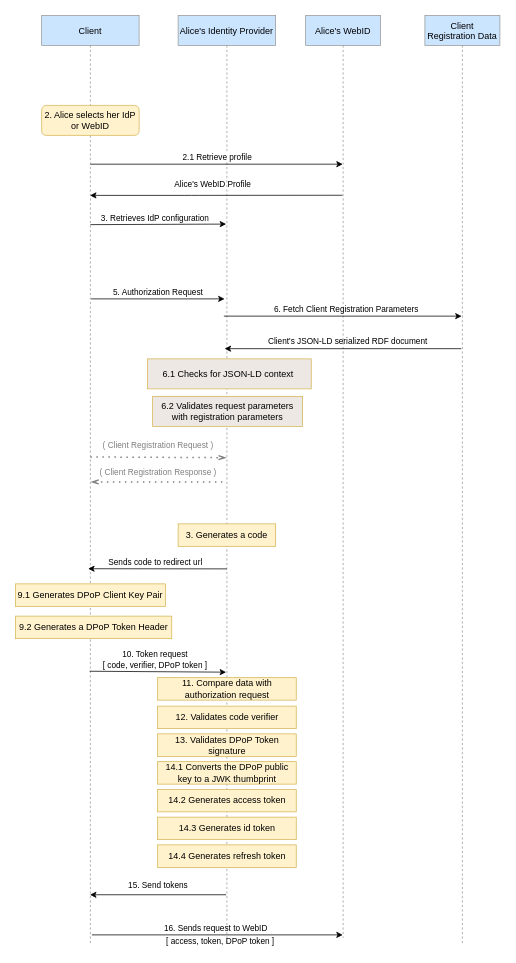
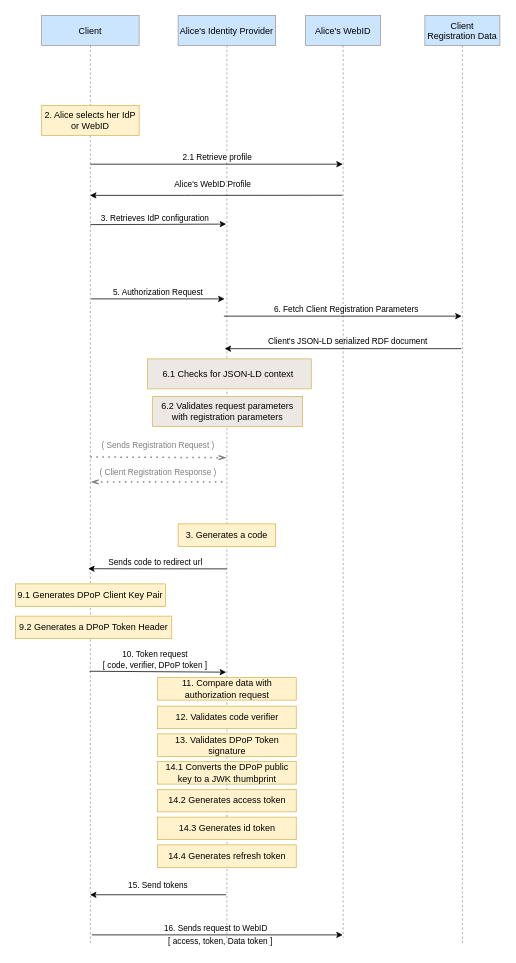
- <mxCell id="3" value="2. Alice selects her IdP or WebID" style="whiteSpace=wrap;html=1;fillColor=#fff2cc;strokeColor=#d6b656;rounded=1;" parent="2" vertex="1"><mxGeometry y="120" width="130" height="40" as="geometry" /></mxCell>
+ <mxCell id="3" value="2. Alice selects her IdP or WebID" style="rounded=0;whiteSpace=wrap;html=1;fillColor=#fff2cc;strokeColor=#d6b656;" parent="2" vertex="1"><mxGeometry y="120" width="130" height="40" as="geometry" /></mxCell>
- <mxCell id="17" value="( Client Registration Request )" style="text;html=1;align=center;verticalAlign=middle;resizable=0;points=[];autosize=1;strokeColor=none;fontSize=11;fontColor=#808080;" parent="1" vertex="1"><mxGeometry x="130" y="583" width="160" height="20" as="geometry" /></mxCell>
+ <mxCell id="17" value="( Sends Registration Request )" style="text;html=1;align=center;verticalAlign=middle;resizable=0;points=[];autosize=1;strokeColor=none;fontSize=11;fontColor=#808080;" parent="1" vertex="1"><mxGeometry x="130" y="583" width="160" height="20" as="geometry" /></mxCell>
- <mxCell id="41" value="[ access, token, DPoP token ]" style="text;html=1;align=center;verticalAlign=middle;resizable=0;points=[];autosize=1;strokeColor=none;fontSize=11;" parent="1" vertex="1"><mxGeometry x="216" y="1245" width="154" height="17" as="geometry" /></mxCell>
+ <mxCell id="41" value="[ access, token, Data token ]" style="text;html=1;align=center;verticalAlign=middle;resizable=0;points=[];autosize=1;strokeColor=none;fontSize=11;" parent="1" vertex="1"><mxGeometry x="216" y="1245" width="154" height="17" as="geometry" /></mxCell>
